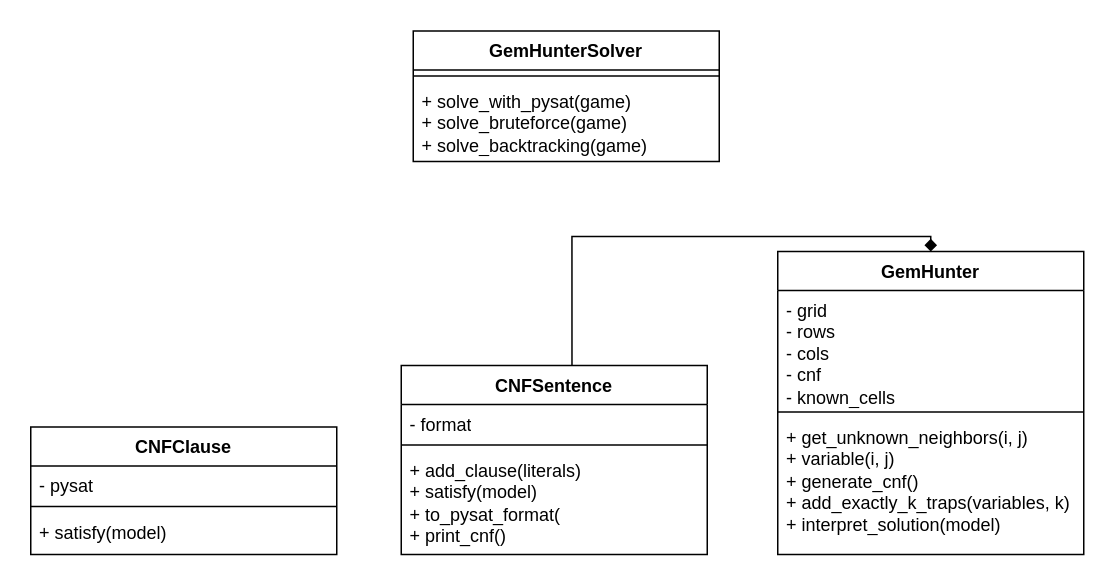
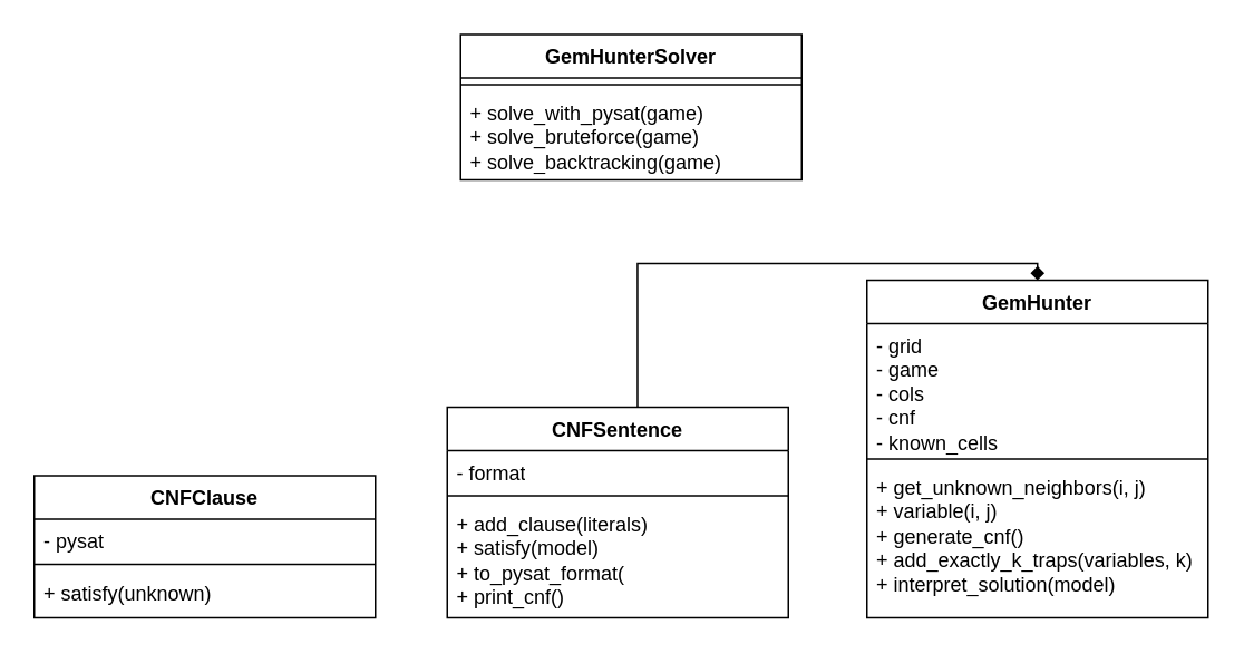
- <mxCell id="3" value="- grid&lt;div&gt;- rows&lt;/div&gt;&lt;div&gt;- cols&lt;/div&gt;&lt;div&gt;- cnf&lt;/div&gt;&lt;div&gt;- known_cells&lt;/div&gt;" style="text;strokeColor=none;fillColor=none;align=left;verticalAlign=top;spacingLeft=4;spacingRight=4;overflow=hidden;rotatable=0;points=[[0,0.5],[1,0.5]];portConstraint=eastwest;whiteSpace=wrap;html=1;" parent="2" vertex="1"><mxGeometry y="26" width="204" height="77" as="geometry" /></mxCell>
+ <mxCell id="3" value="- grid&lt;div&gt;- game&lt;/div&gt;&lt;div&gt;- cols&lt;/div&gt;&lt;div&gt;- cnf&lt;/div&gt;&lt;div&gt;- known_cells&lt;/div&gt;" style="text;strokeColor=none;fillColor=none;align=left;verticalAlign=top;spacingLeft=4;spacingRight=4;overflow=hidden;rotatable=0;points=[[0,0.5],[1,0.5]];portConstraint=eastwest;whiteSpace=wrap;html=1;" parent="2" vertex="1"><mxGeometry y="26" width="204" height="77" as="geometry" /></mxCell>
- <mxCell id="13" value="+ satisfy(model)" style="text;strokeColor=none;fillColor=none;align=left;verticalAlign=top;spacingLeft=4;spacingRight=4;overflow=hidden;rotatable=0;points=[[0,0.5],[1,0.5]];portConstraint=eastwest;whiteSpace=wrap;html=1;" parent="10" vertex="1"><mxGeometry y="57" width="204" height="28" as="geometry" /></mxCell>
+ <mxCell id="13" value="+ satisfy(unknown)" style="text;strokeColor=none;fillColor=none;align=left;verticalAlign=top;spacingLeft=4;spacingRight=4;overflow=hidden;rotatable=0;points=[[0,0.5],[1,0.5]];portConstraint=eastwest;whiteSpace=wrap;html=1;" parent="10" vertex="1"><mxGeometry y="57" width="204" height="28" as="geometry" /></mxCell>
